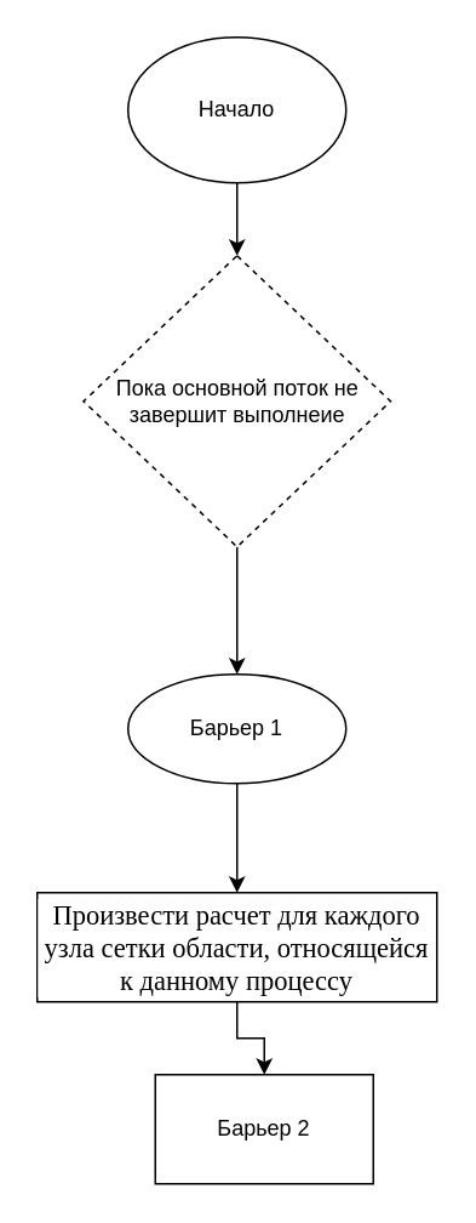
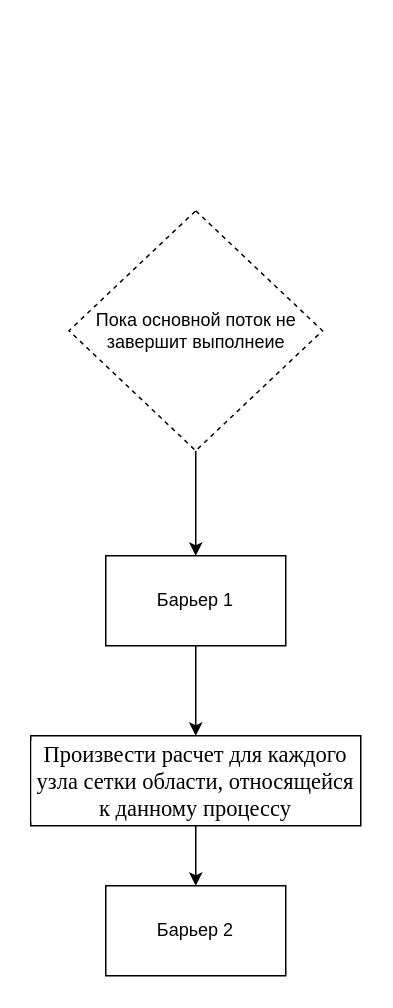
- <mxCell id="3" value="Начало" style="ellipse;whiteSpace=wrap;html=1;" vertex="1" parent="1"><mxGeometry x="70" y="20" width="120" height="80" as="geometry" /></mxCell>
- <mxCell id="2" style="edgeStyle=orthogonalEdgeStyle;rounded=0;orthogonalLoop=1;jettySize=auto;html=1;entryX=0.5;entryY=0;entryDx=0;entryDy=0;" edge="1" parent="1" source="3" target="5"><mxGeometry relative="1" as="geometry" /></mxCell>
- <mxCell id="7" value="Барьер 1" style="ellipse;whiteSpace=wrap;html=1;" vertex="1" parent="1"><mxGeometry x="70" y="370" width="120" height="60" as="geometry" /></mxCell>
+ <mxCell id="7" value="Барьер 1" style="rounded=0;whiteSpace=wrap;html=1;" vertex="1" parent="1"><mxGeometry x="70" y="370" width="120" height="60" as="geometry" /></mxCell>
- <mxCell id="8" value="Барьер 2" style="rounded=0;whiteSpace=wrap;html=1;" vertex="1" parent="1"><mxGeometry x="85" y="590" width="120" height="60" as="geometry" /></mxCell>
+ <mxCell id="8" value="Барьер 2" style="rounded=0;whiteSpace=wrap;html=1;" vertex="1" parent="1"><mxGeometry x="70" y="590" width="120" height="60" as="geometry" /></mxCell>
